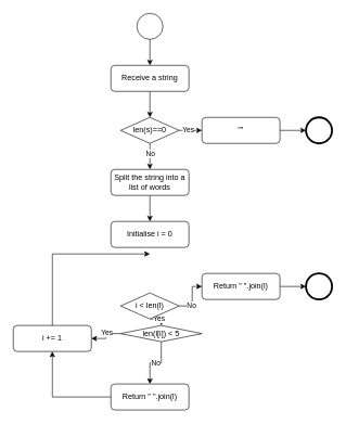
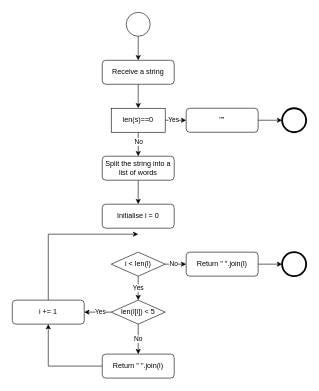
- <mxCell id="10" value="len(s)==0" style="rhombus;whiteSpace=wrap;html=1;" vertex="1" parent="1"><mxGeometry x="185" y="180" width="90" height="40" as="geometry" /></mxCell>
+ <mxCell id="10" value="len(s)==0" style="whiteSpace=wrap;html=1;rounded=0;" vertex="1" parent="1"><mxGeometry x="185" y="180" width="90" height="40" as="geometry" /></mxCell>
- <mxCell id="18" value="i &amp;lt; len(l)" style="rhombus;whiteSpace=wrap;html=1;" vertex="1" parent="1"><mxGeometry x="185" y="450" width="90" height="40" as="geometry" /></mxCell>
+ <mxCell id="18" value="i &amp;lt; len(l)" style="rhombus;whiteSpace=wrap;html=1;" vertex="1" parent="1"><mxGeometry x="185" y="420" width="90" height="40" as="geometry" /></mxCell>
- <mxCell id="27" value="len(l[i]) &amp;lt; 5" style="rhombus;whiteSpace=wrap;html=1;" vertex="1" parent="1"><mxGeometry x="185" y="500" width="125" height="25" as="geometry" /></mxCell>
+ <mxCell id="27" value="len(l[i]) &amp;lt; 5" style="rhombus;whiteSpace=wrap;html=1;" vertex="1" parent="1"><mxGeometry x="185" y="500" width="90" height="40" as="geometry" /></mxCell>
